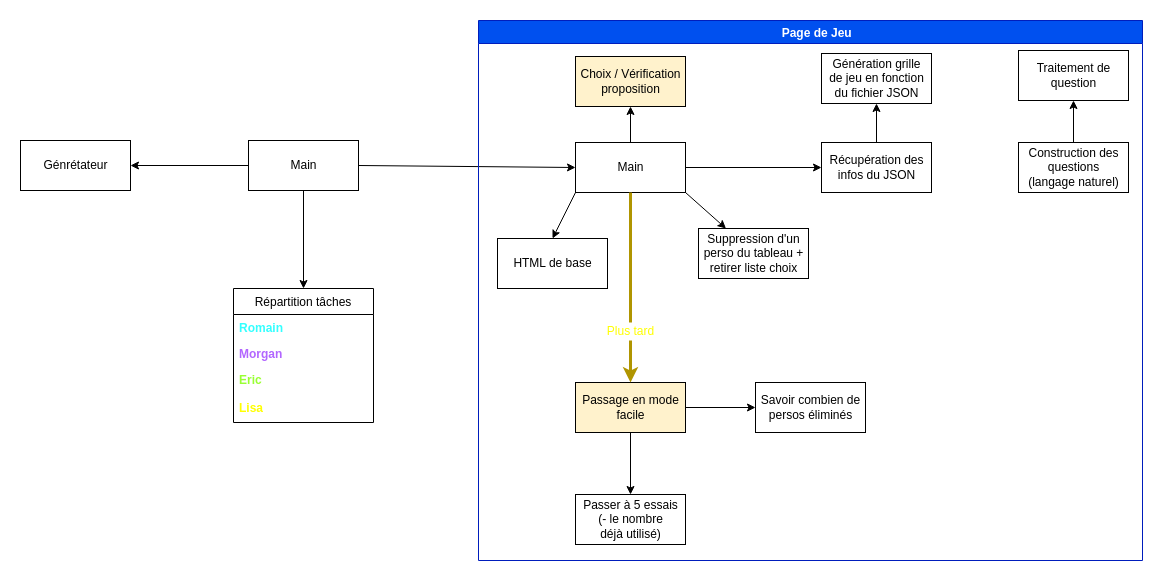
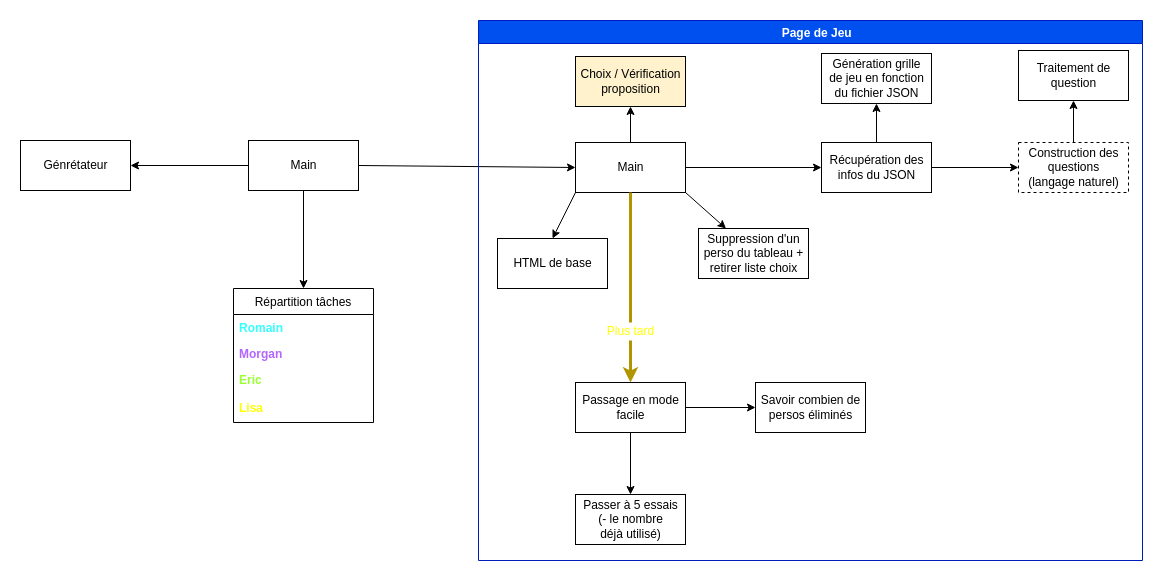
+ <mxCell id="18" style="edgeStyle=none;html=1;exitX=1;exitY=0.5;exitDx=0;exitDy=0;entryX=0;entryY=0.5;entryDx=0;entryDy=0;" edge="1" parent="7" source="13" target="17"><mxGeometry relative="1" as="geometry" /></mxCell>
- <mxCell id="17" value="Construction des&lt;br&gt;questions&lt;br&gt;(langage naturel)" style="html=1;" vertex="1" parent="7"><mxGeometry x="540" y="122" width="110" height="50" as="geometry" /></mxCell>
+ <mxCell id="17" value="Construction des&lt;br&gt;questions&lt;br&gt;(langage naturel)" style="html=1;dashed=1;" vertex="1" parent="7"><mxGeometry x="540" y="122" width="110" height="50" as="geometry" /></mxCell>
- <mxCell id="11" value="Passage en mode&lt;br&gt;facile" style="html=1;fillColor=#fff2cc;" vertex="1" parent="7"><mxGeometry x="97" y="362" width="110" height="50" as="geometry" /></mxCell>
+ <mxCell id="11" value="Passage en mode&lt;br&gt;facile" style="html=1;" vertex="1" parent="7"><mxGeometry x="97" y="362" width="110" height="50" as="geometry" /></mxCell>
